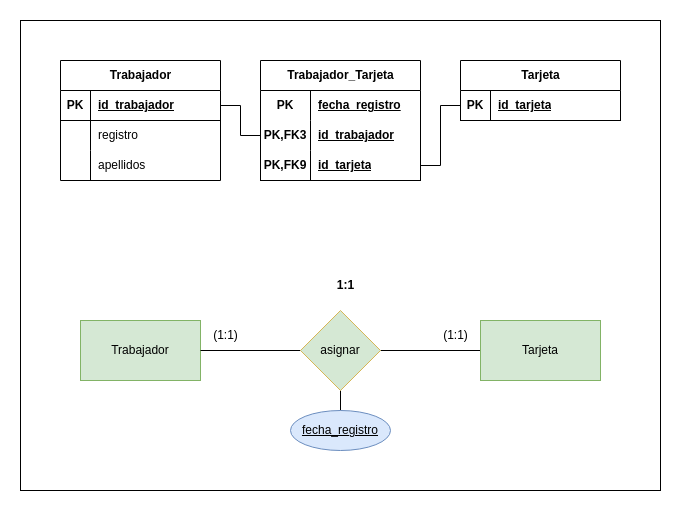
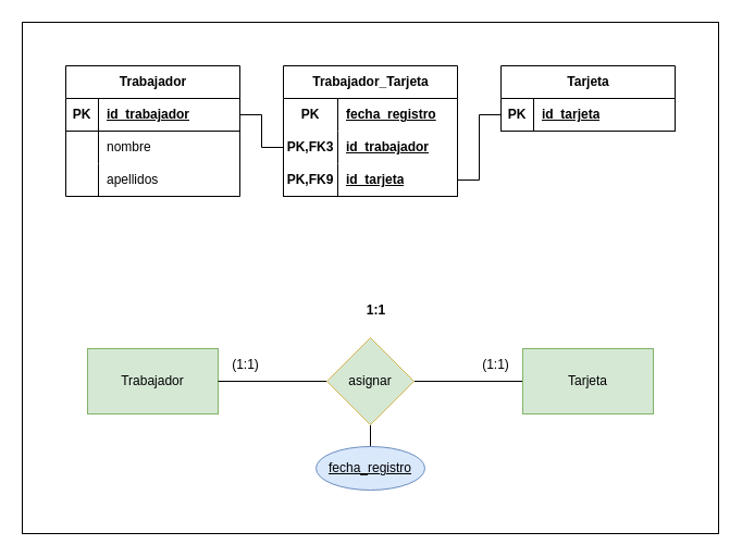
- <mxCell id="19" value="registro" style="shape=partialRectangle;connectable=0;fillColor=none;top=0;left=0;bottom=0;right=0;align=left;spacingLeft=6;overflow=hidden;whiteSpace=wrap;html=1;" vertex="1" parent="17"><mxGeometry x="30" width="130" height="30" as="geometry"><mxRectangle width="130" height="30" as="alternateBounds" /></mxGeometry></mxCell>
+ <mxCell id="19" value="nombre" style="shape=partialRectangle;connectable=0;fillColor=none;top=0;left=0;bottom=0;right=0;align=left;spacingLeft=6;overflow=hidden;whiteSpace=wrap;html=1;" vertex="1" parent="17"><mxGeometry x="30" width="130" height="30" as="geometry"><mxRectangle width="130" height="30" as="alternateBounds" /></mxGeometry></mxCell>
